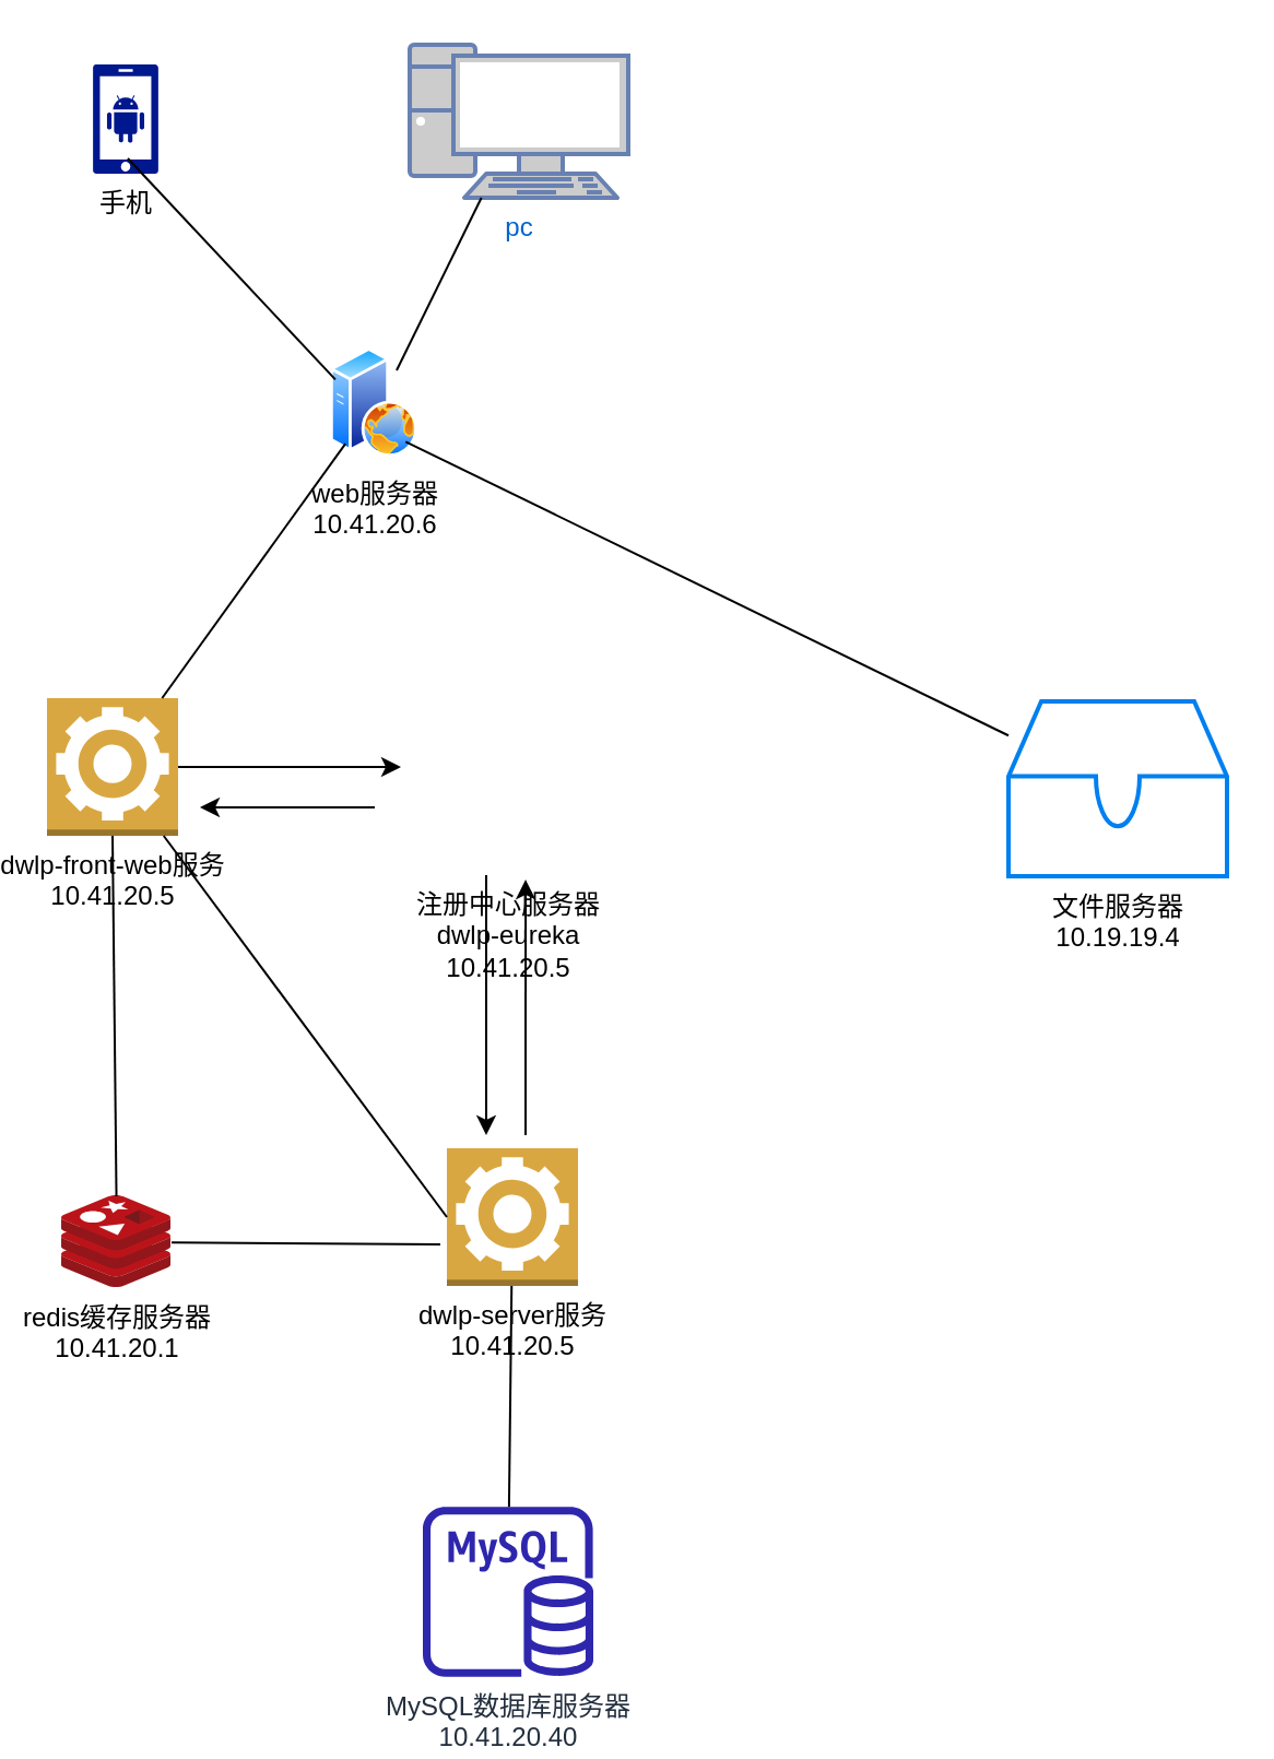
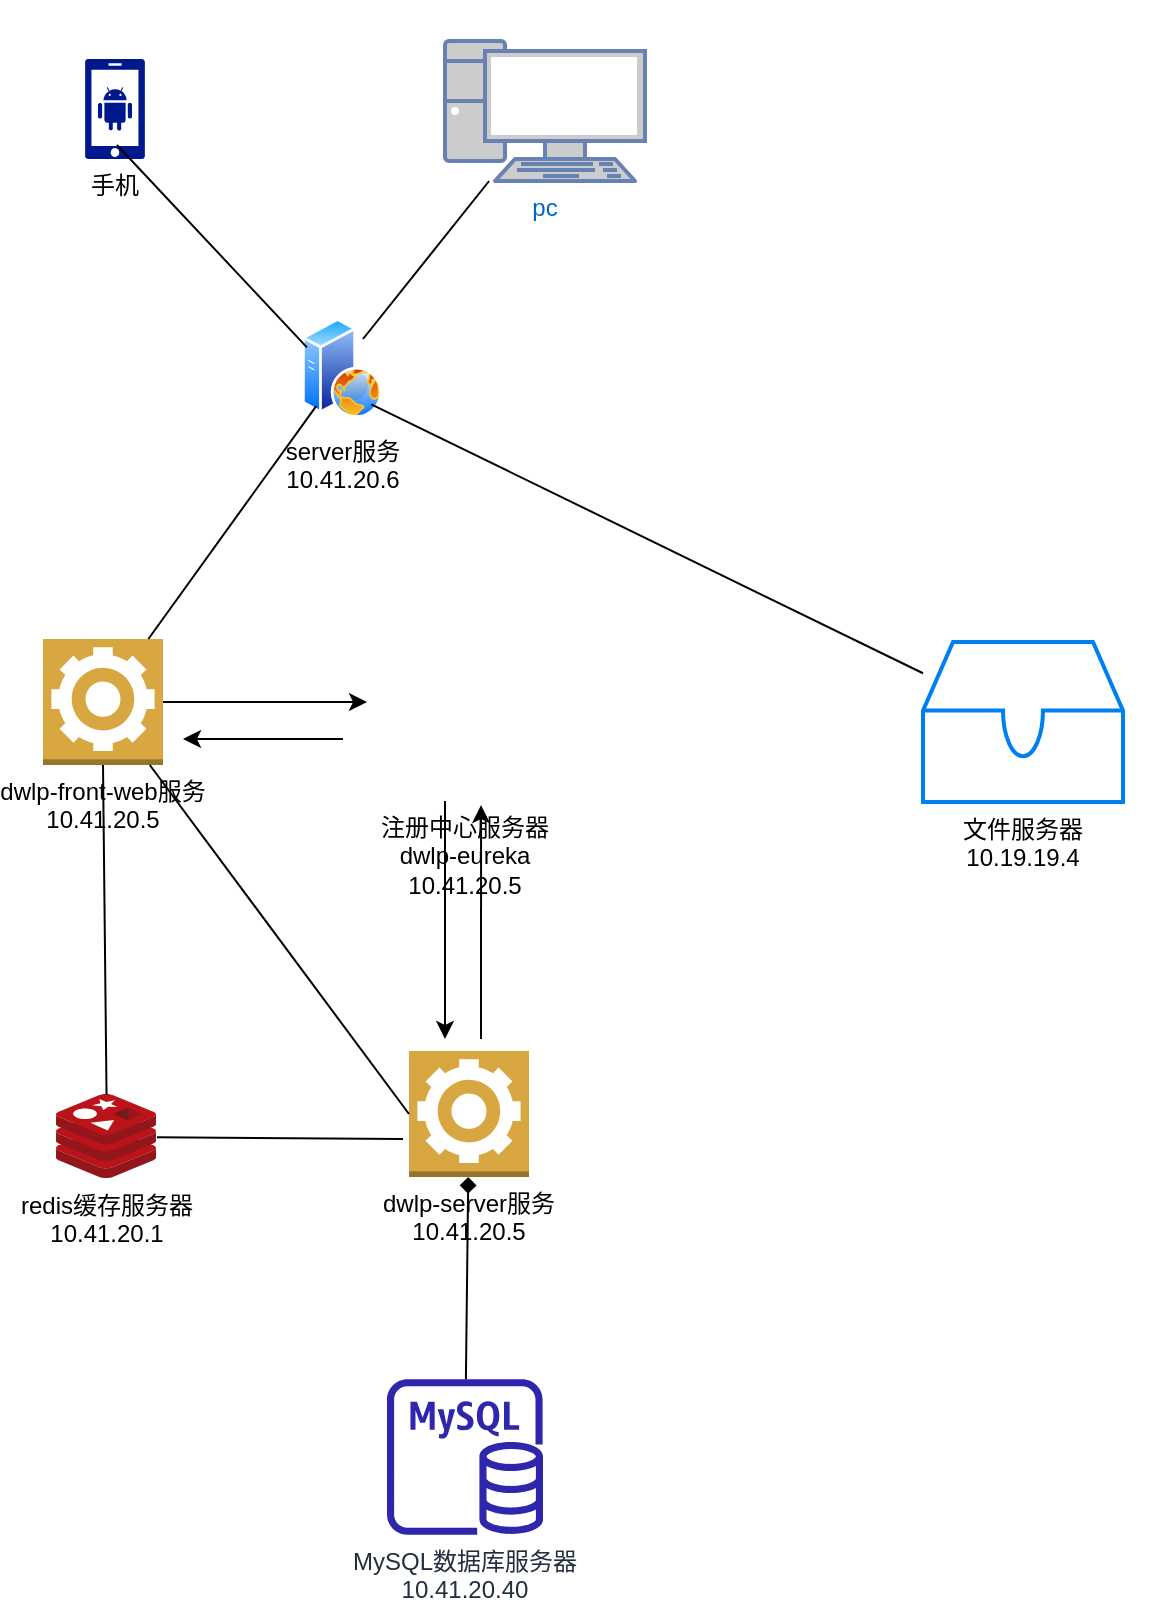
- <mxCell id="8" value="pc" style="fontColor=#0066CC;verticalAlign=top;verticalLabelPosition=bottom;labelPosition=center;align=center;html=1;outlineConnect=0;fillColor=#CCCCCC;strokeColor=#6881B3;gradientColor=none;gradientDirection=north;strokeWidth=2;shape=mxgraph.networks.pc;" vertex="1" parent="1"><mxGeometry x="186" y="20" width="100" height="70" as="geometry" /></mxCell>
+ <mxCell id="8" value="pc" style="fontColor=#0066CC;verticalAlign=top;verticalLabelPosition=bottom;labelPosition=center;align=center;html=1;outlineConnect=0;fillColor=#CCCCCC;strokeColor=#6881B3;gradientColor=none;gradientDirection=north;strokeWidth=2;shape=mxgraph.networks.pc;" vertex="1" parent="1"><mxGeometry x="221" y="20" width="100" height="70" as="geometry" /></mxCell>
- <mxCell id="4" value="web服务器&lt;br&gt;10.41.20.6" style="aspect=fixed;perimeter=ellipsePerimeter;html=1;align=center;shadow=0;dashed=0;spacingTop=3;image;image=img/lib/active_directory/web_server.svg;" vertex="1" parent="1"><mxGeometry x="150" y="159" width="40" height="50" as="geometry" /></mxCell>
+ <mxCell id="4" value="server服务&lt;br&gt;10.41.20.6" style="aspect=fixed;perimeter=ellipsePerimeter;html=1;align=center;shadow=0;dashed=0;spacingTop=3;image;image=img/lib/active_directory/web_server.svg;" vertex="1" parent="1"><mxGeometry x="150" y="159" width="40" height="50" as="geometry" /></mxCell>
- <mxCell id="19" value="" style="endArrow=none;html=1;rounded=0;" edge="1" parent="1" source="2" target="9"><mxGeometry width="50" height="50" relative="1" as="geometry"><mxPoint x="390" y="519" as="sourcePoint" /><mxPoint x="230" y="379" as="targetPoint" /></mxGeometry></mxCell>
+ <mxCell id="19" value="" style="endArrow=diamond;html=1;rounded=0;" edge="1" parent="1" source="2" target="9"><mxGeometry width="50" height="50" relative="1" as="geometry"><mxPoint x="390" y="519" as="sourcePoint" /><mxPoint x="230" y="379" as="targetPoint" /></mxGeometry></mxCell>
